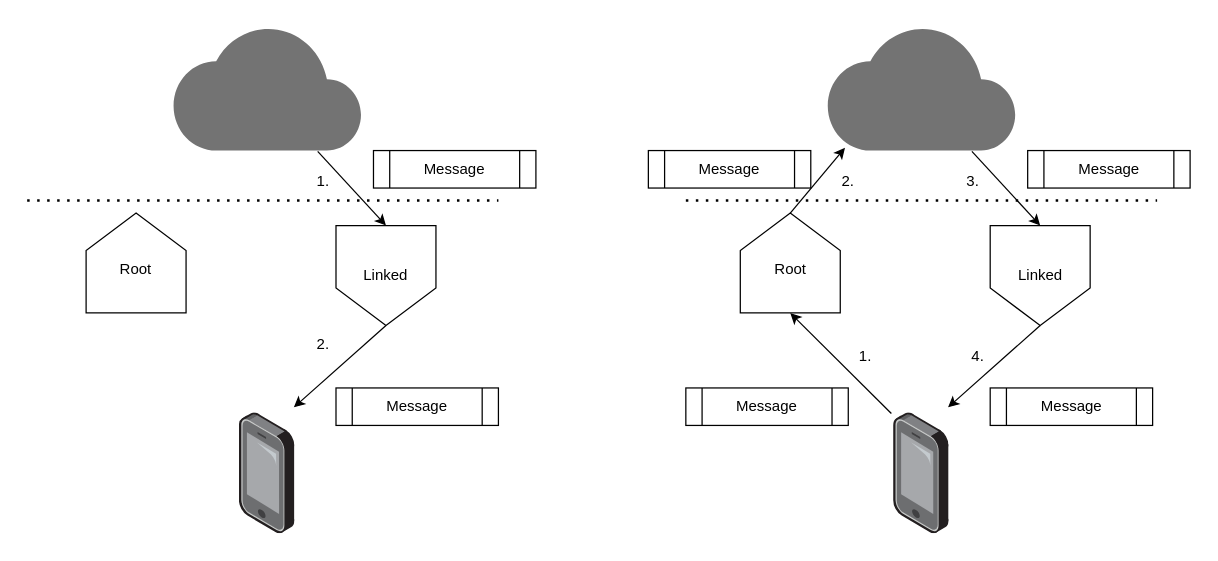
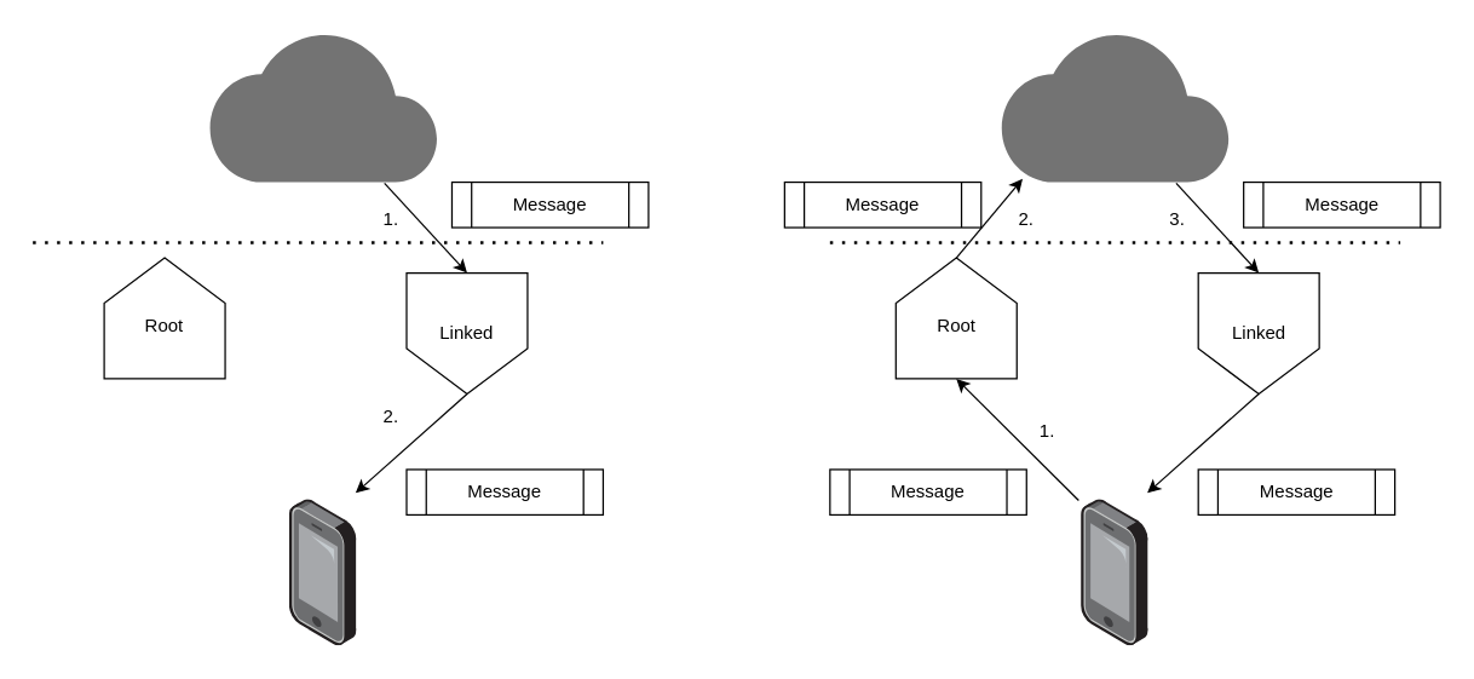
- <mxCell id="31" value="4." style="text;html=1;strokeColor=none;fillColor=none;align=center;verticalAlign=middle;whiteSpace=wrap;rounded=0;" vertex="1" parent="1"><mxGeometry x="751.59" y="270" width="60" height="30" as="geometry" /></mxCell>
